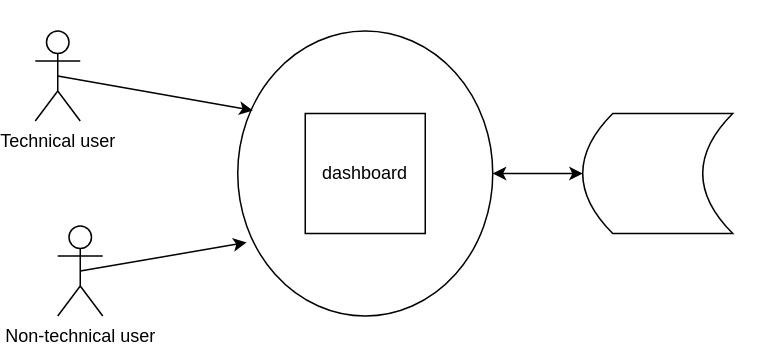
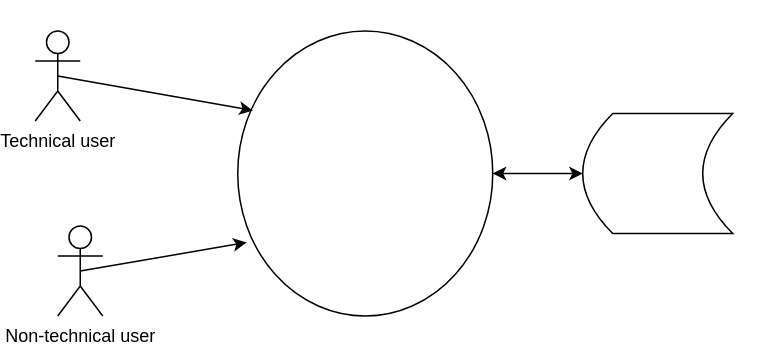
- <mxCell id="7" value="dashboard" style="whiteSpace=wrap;html=1;aspect=fixed;" vertex="1" parent="1"><mxGeometry x="200" y="75" width="80" height="80" as="geometry" /></mxCell>
